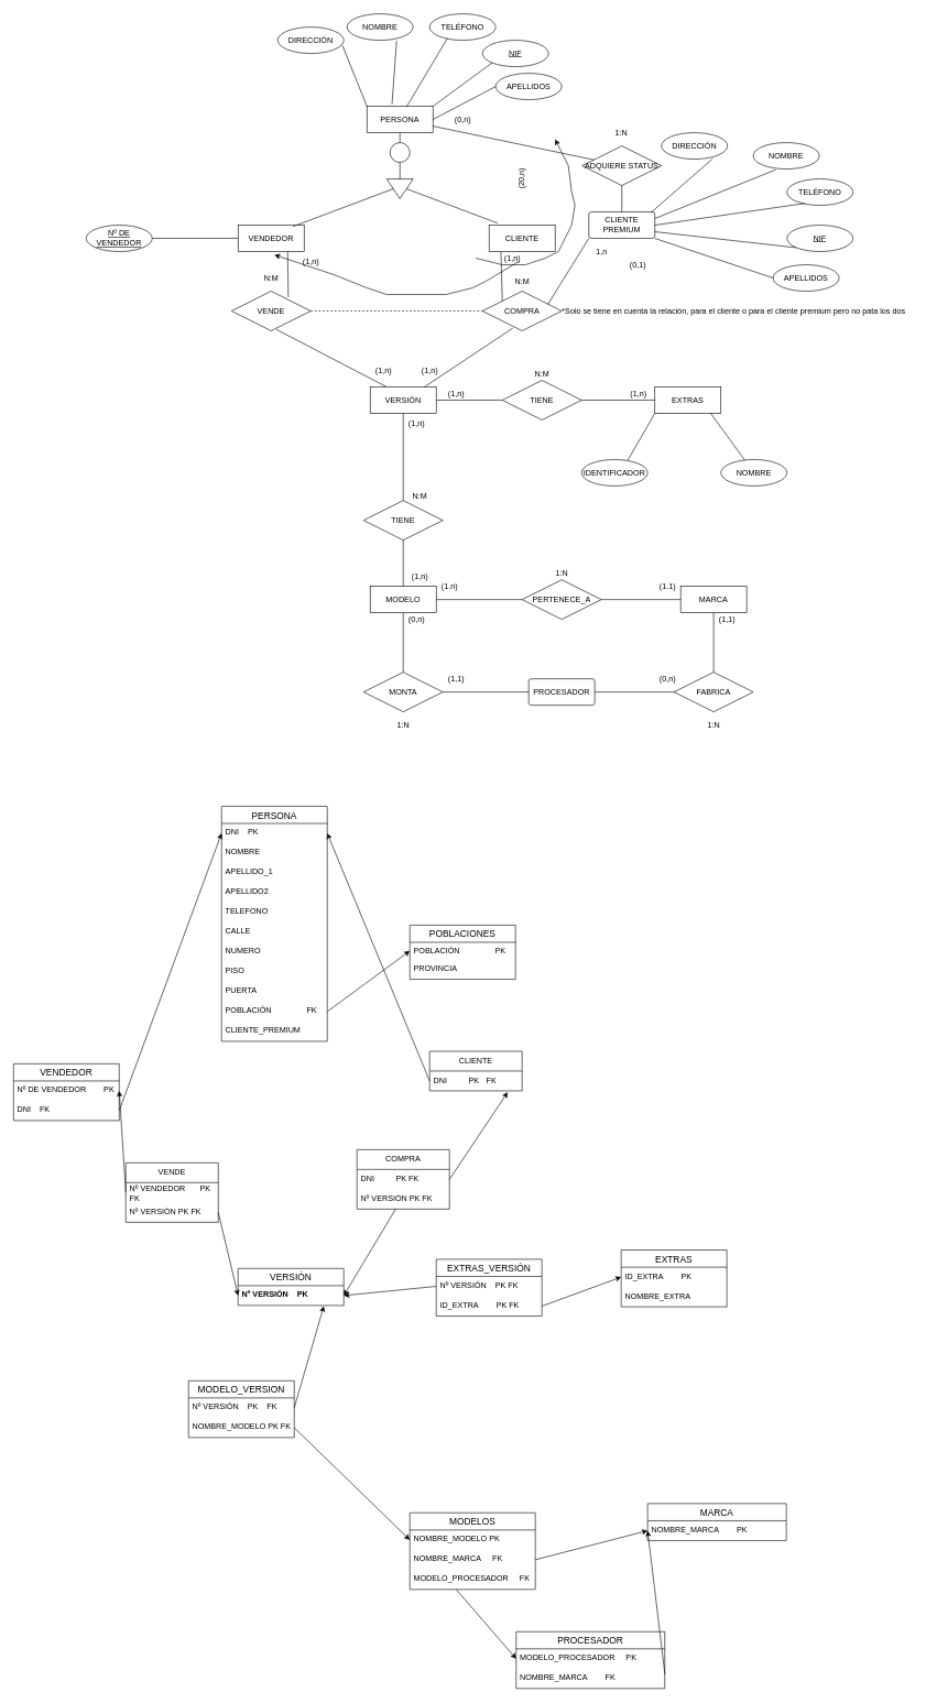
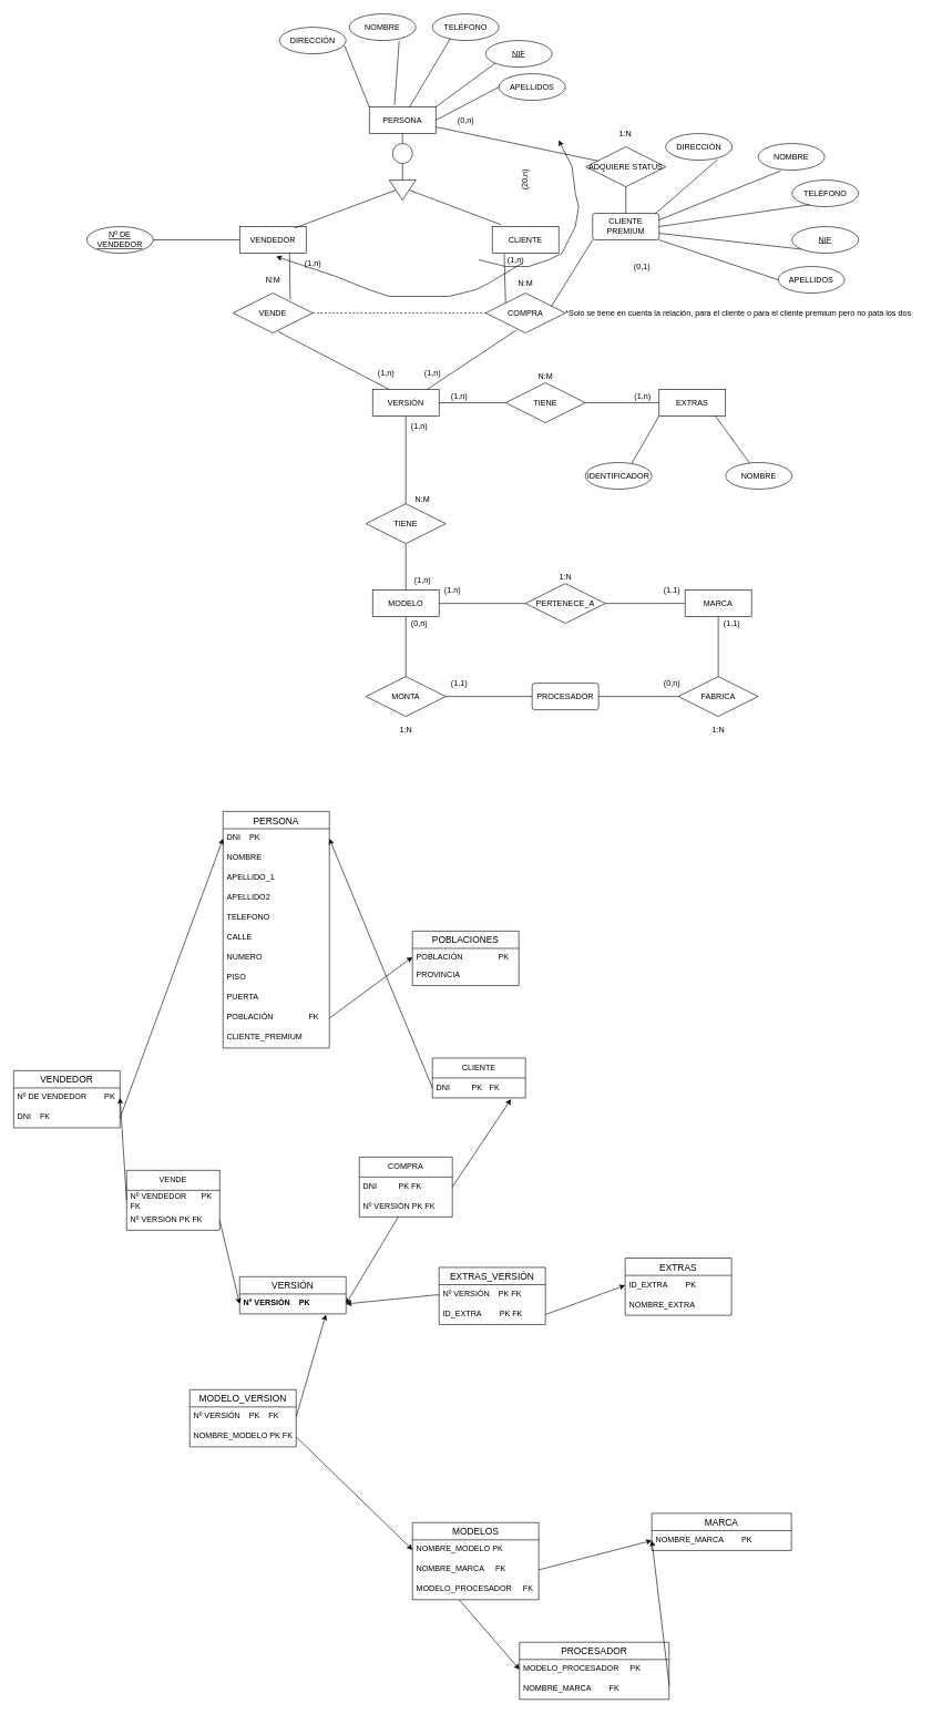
- <mxCell id="86" value="1,n" style="text;html=1;align=center;verticalAlign=middle;resizable=0;points=[];autosize=1;strokeColor=none;fillColor=none;" parent="1" vertex="1"><mxGeometry x="890" y="365" width="40" height="30" as="geometry" /></mxCell>
